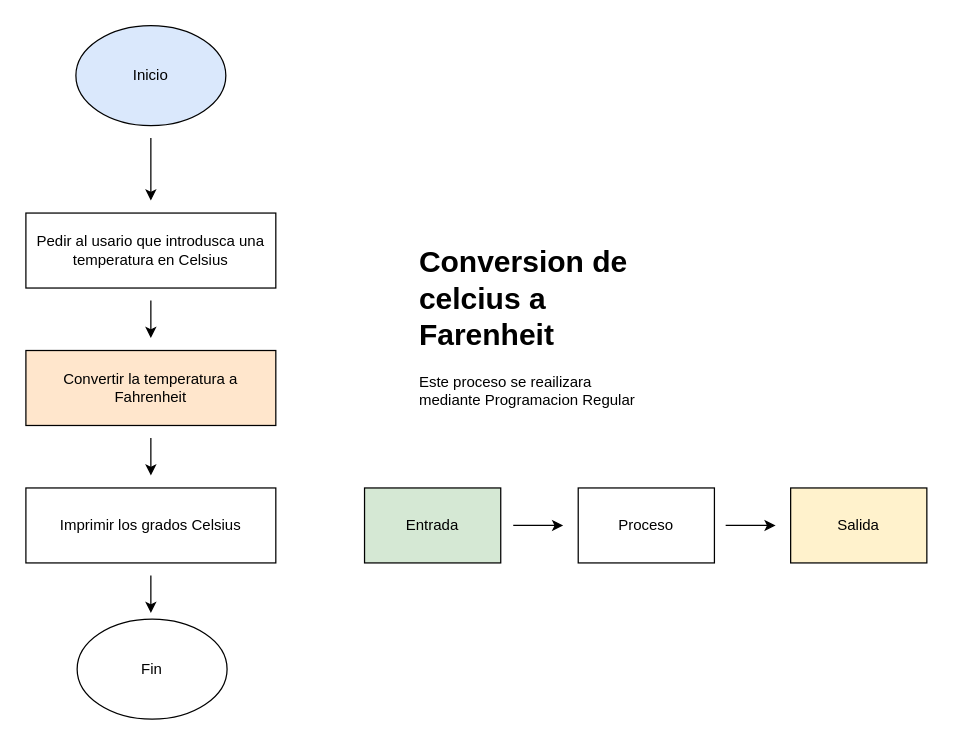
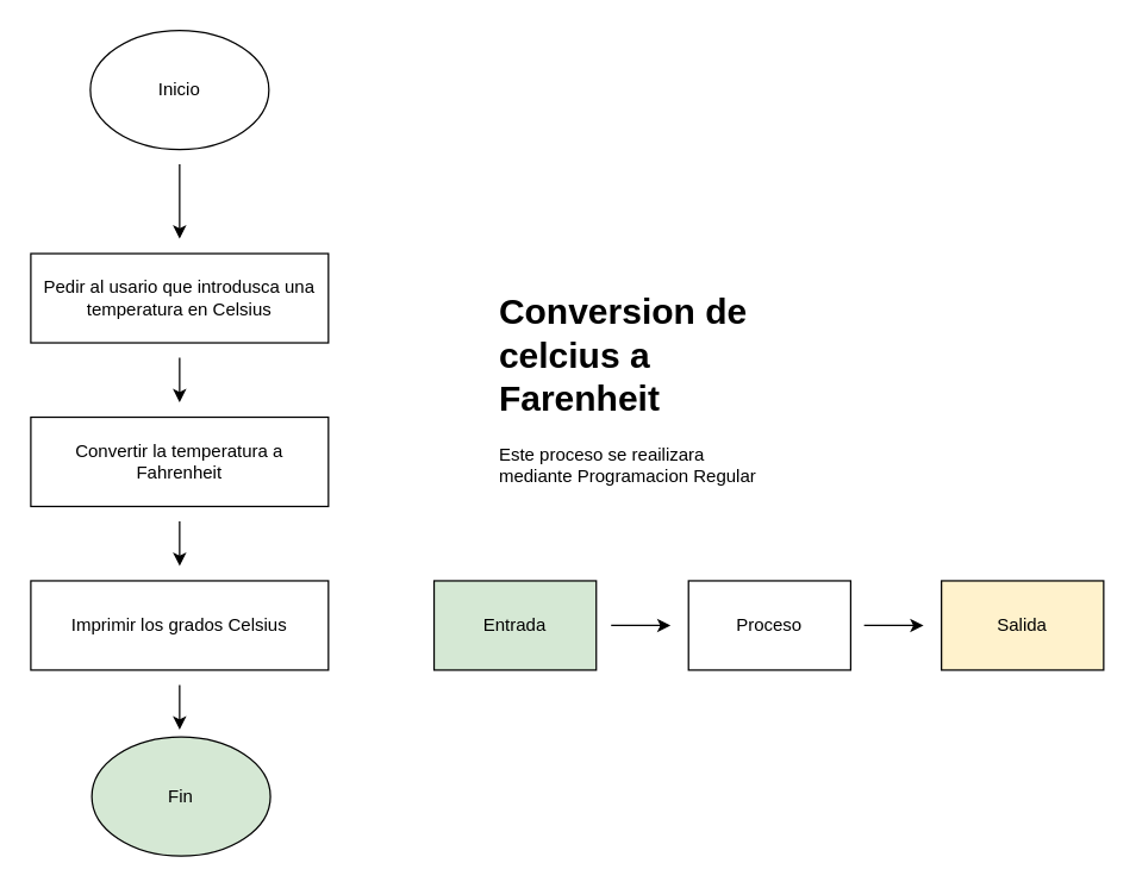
- <mxCell id="2" value="Inicio" style="ellipse;whiteSpace=wrap;html=1;fillColor=#dae8fc;" vertex="1" parent="1"><mxGeometry x="60" y="20" width="120" height="80" as="geometry" /></mxCell>
+ <mxCell id="2" value="Inicio" style="ellipse;whiteSpace=wrap;html=1;" vertex="1" parent="1"><mxGeometry x="60" y="20" width="120" height="80" as="geometry" /></mxCell>
- <mxCell id="6" value="Convertir la temperatura a Fahrenheit" style="rounded=0;whiteSpace=wrap;html=1;fillColor=#ffe6cc;" vertex="1" parent="1"><mxGeometry x="20" y="280" width="200" height="60" as="geometry" /></mxCell>
+ <mxCell id="6" value="Convertir la temperatura a Fahrenheit" style="rounded=0;whiteSpace=wrap;html=1;" vertex="1" parent="1"><mxGeometry x="20" y="280" width="200" height="60" as="geometry" /></mxCell>
- <mxCell id="10" value="Fin" style="ellipse;whiteSpace=wrap;html=1;" vertex="1" parent="1"><mxGeometry x="61" y="495" width="120" height="80" as="geometry" /></mxCell>
+ <mxCell id="10" value="Fin" style="ellipse;whiteSpace=wrap;html=1;fillColor=#d5e8d4;" vertex="1" parent="1"><mxGeometry x="61" y="495" width="120" height="80" as="geometry" /></mxCell>
